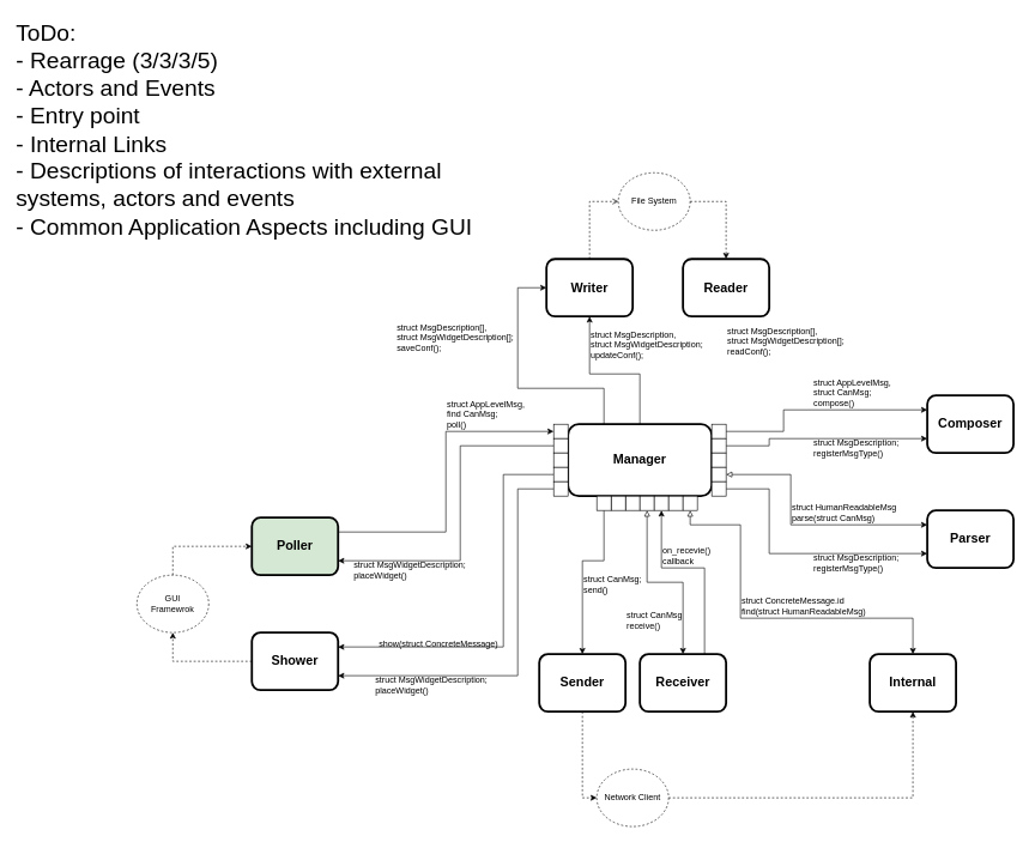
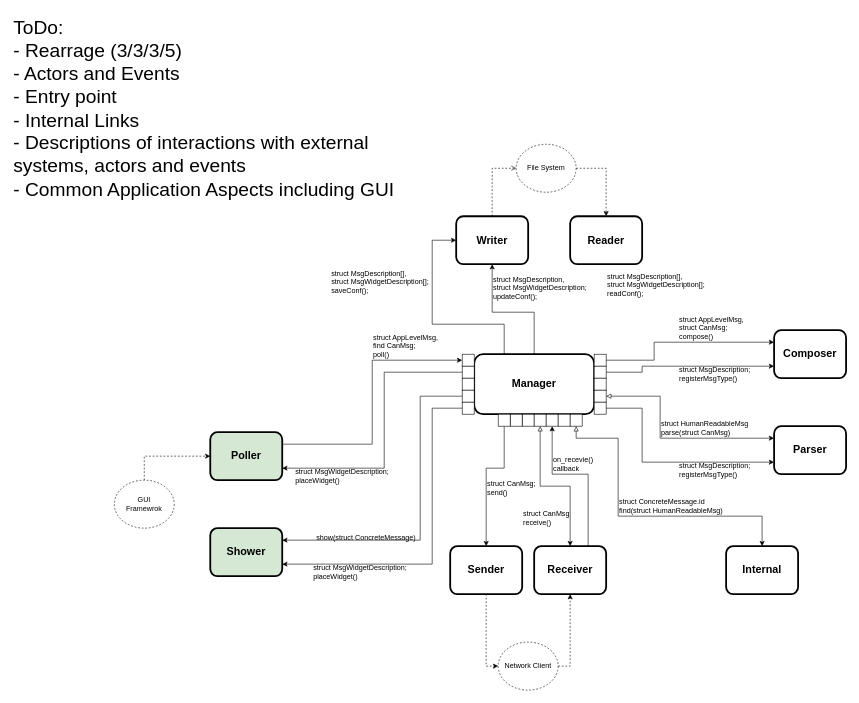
- <mxCell id="11" style="edgeStyle=orthogonalEdgeStyle;rounded=0;orthogonalLoop=1;jettySize=auto;html=1;entryX=0.5;entryY=1;entryDx=0;entryDy=0;dashed=1;" parent="1" source="12" target="53" edge="1"><mxGeometry relative="1" as="geometry" /></mxCell>
- <mxCell id="12" value="Shower" style="rounded=1;whiteSpace=wrap;html=1;strokeWidth=3;fontSize=18;fontStyle=1" parent="1" vertex="1"><mxGeometry x="350" y="880" width="120" height="80" as="geometry" /></mxCell>
+ <mxCell id="12" value="Shower" style="rounded=1;whiteSpace=wrap;html=1;strokeWidth=3;fontSize=18;fontStyle=1;fillColor=#d5e8d4;" parent="1" vertex="1"><mxGeometry x="350" y="880" width="120" height="80" as="geometry" /></mxCell>
- <mxCell id="50" style="edgeStyle=orthogonalEdgeStyle;rounded=0;orthogonalLoop=1;jettySize=auto;html=1;exitX=1;exitY=0.5;exitDx=0;exitDy=0;dashed=1;" parent="1" source="51" target="57" edge="1"><mxGeometry relative="1" as="geometry" /></mxCell>
+ <mxCell id="50" style="edgeStyle=orthogonalEdgeStyle;rounded=0;orthogonalLoop=1;jettySize=auto;html=1;exitX=1;exitY=0.5;exitDx=0;exitDy=0;entryX=0.5;entryY=1;entryDx=0;entryDy=0;dashed=1;" parent="1" source="51" target="6" edge="1"><mxGeometry relative="1" as="geometry" /></mxCell>
